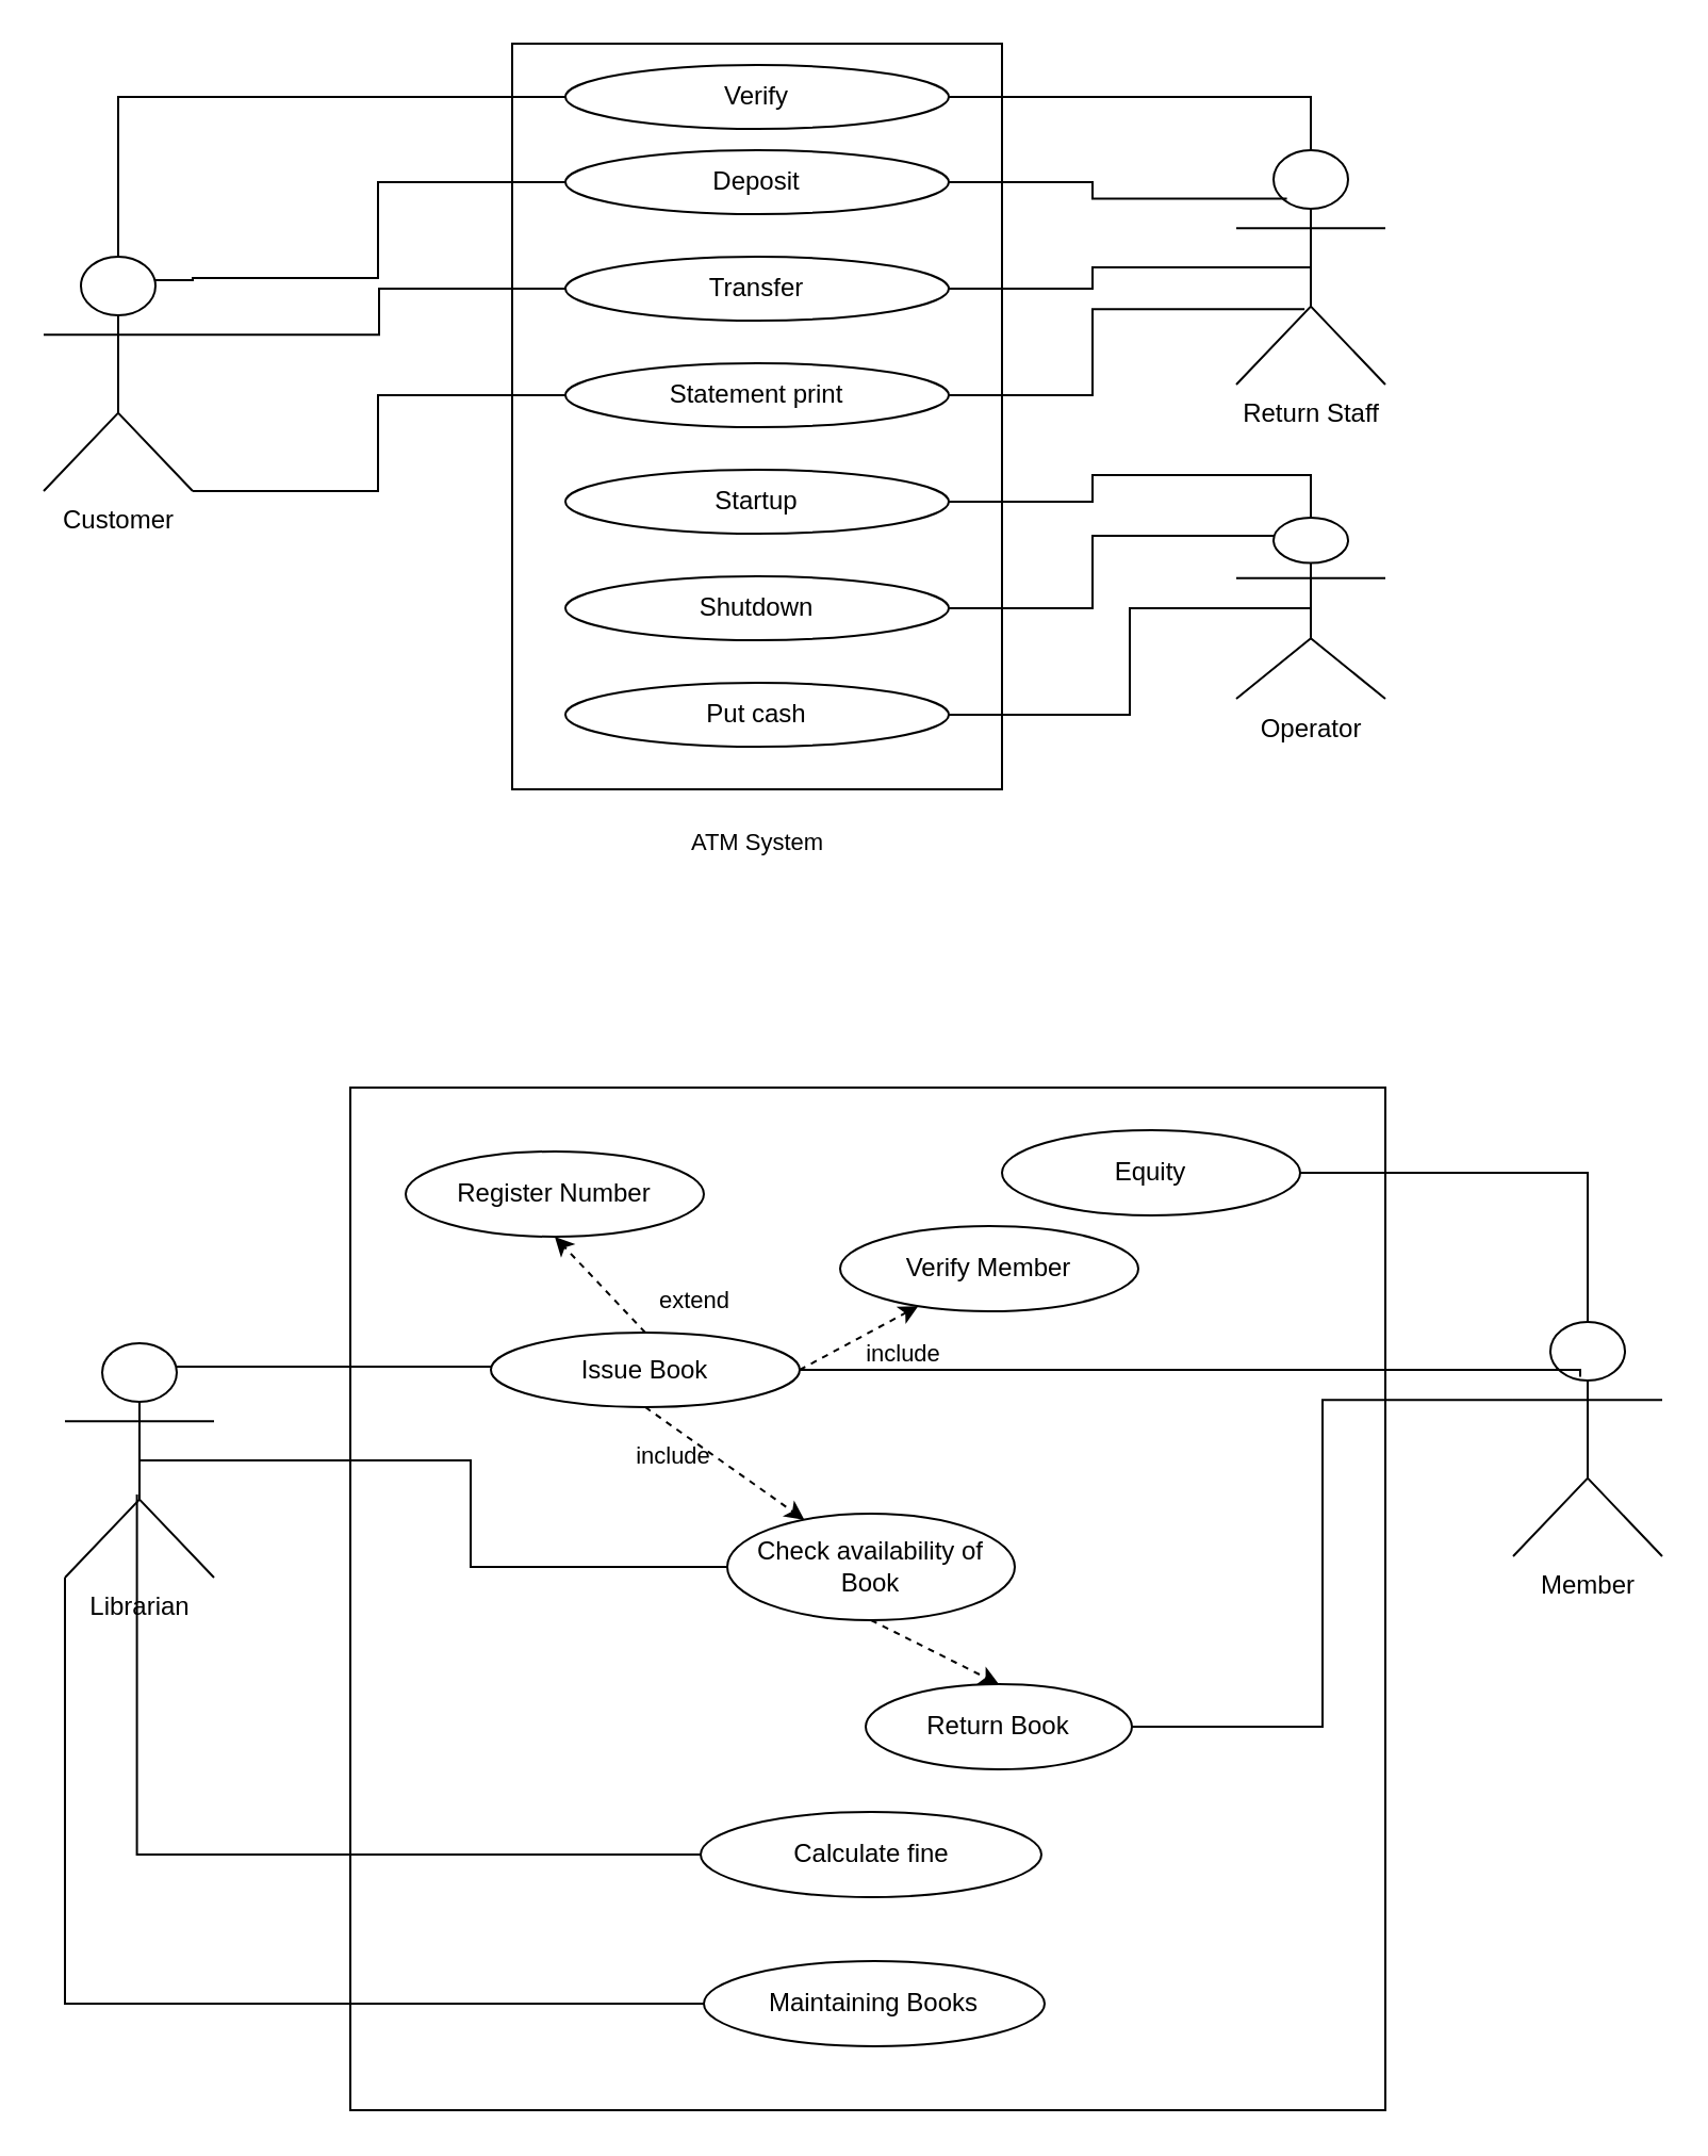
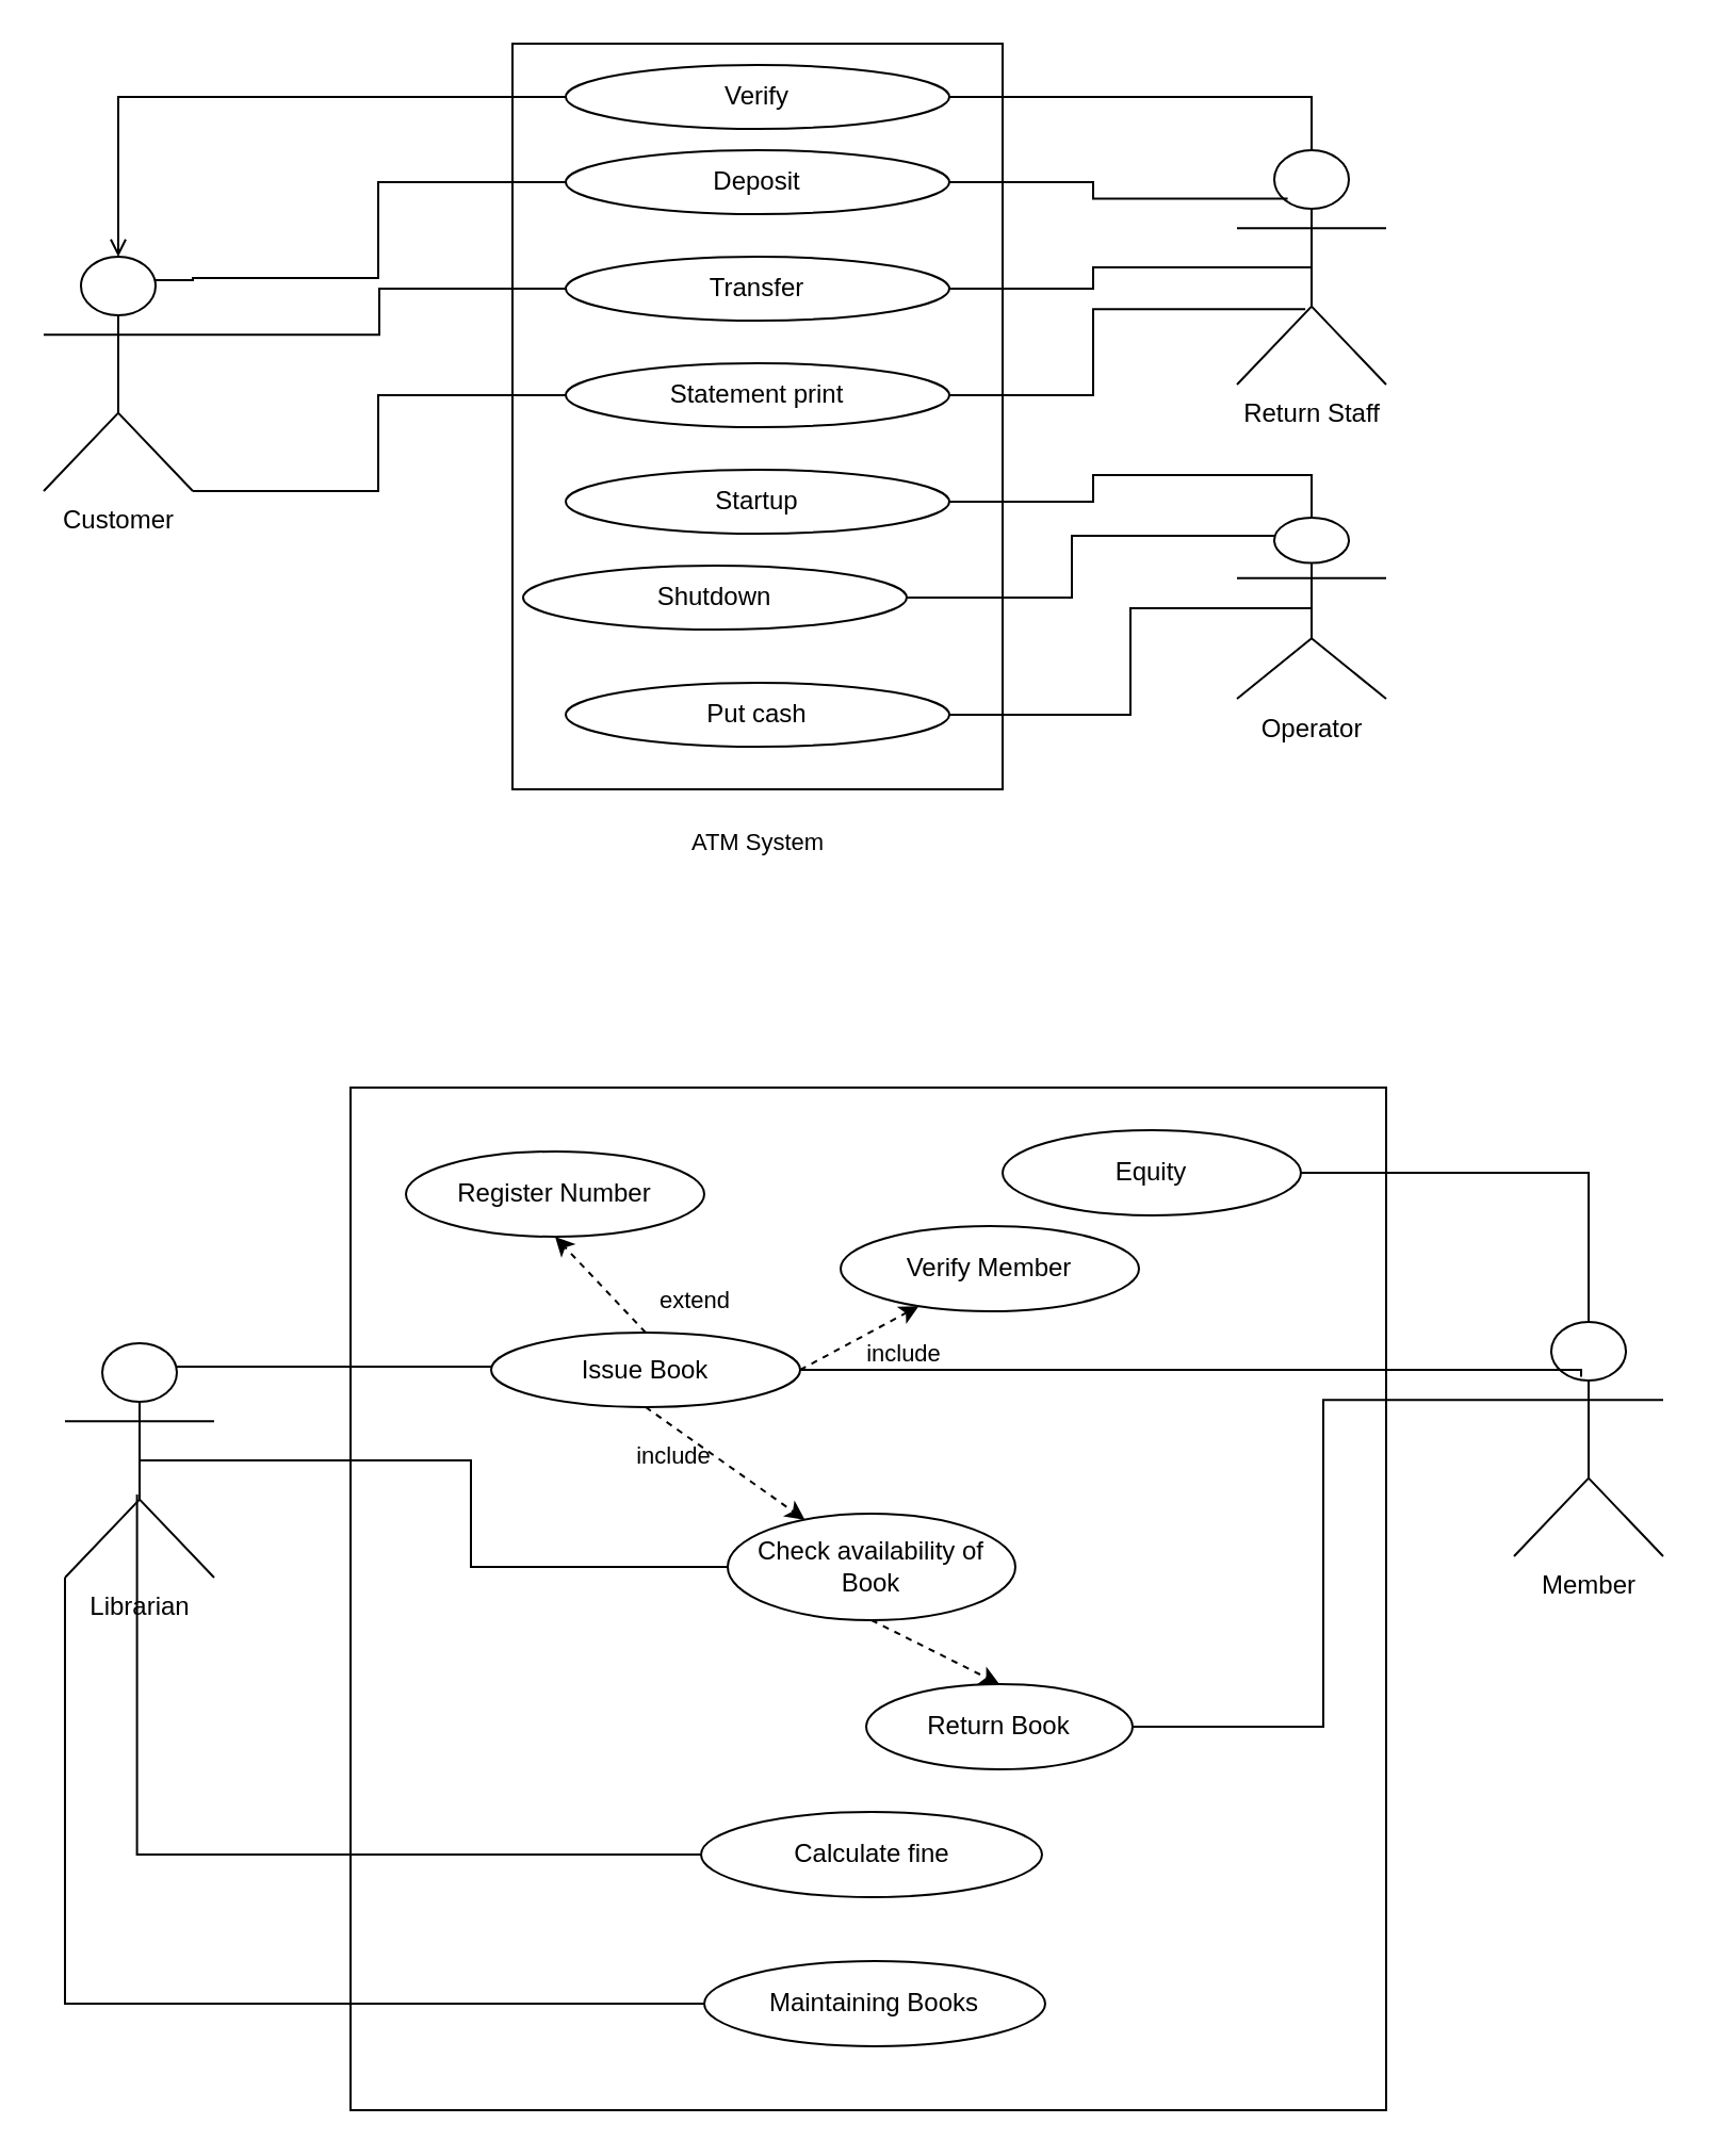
- <mxCell id="13" style="edgeStyle=orthogonalEdgeStyle;rounded=0;orthogonalLoop=1;jettySize=auto;html=1;exitX=0;exitY=0.5;exitDx=0;exitDy=0;entryX=0.5;entryY=0;entryDx=0;entryDy=0;entryPerimeter=0;endArrow=none;endFill=0;" edge="1" parent="1" source="4" target="2"><mxGeometry relative="1" as="geometry" /></mxCell>
+ <mxCell id="13" style="edgeStyle=orthogonalEdgeStyle;rounded=0;orthogonalLoop=1;jettySize=auto;html=1;exitX=0;exitY=0.5;exitDx=0;exitDy=0;entryX=0.5;entryY=0;entryDx=0;entryDy=0;entryPerimeter=0;endArrow=open;endFill=0;" edge="1" parent="1" source="4" target="2"><mxGeometry relative="1" as="geometry" /></mxCell>
- <mxCell id="6" value="Shutdown" style="ellipse;whiteSpace=wrap;html=1;" vertex="1" parent="1"><mxGeometry x="265" y="270" width="180" height="30" as="geometry" /></mxCell>
+ <mxCell id="6" value="Shutdown" style="ellipse;whiteSpace=wrap;html=1;" vertex="1" parent="1"><mxGeometry x="245" y="265" width="180" height="30" as="geometry" /></mxCell>
